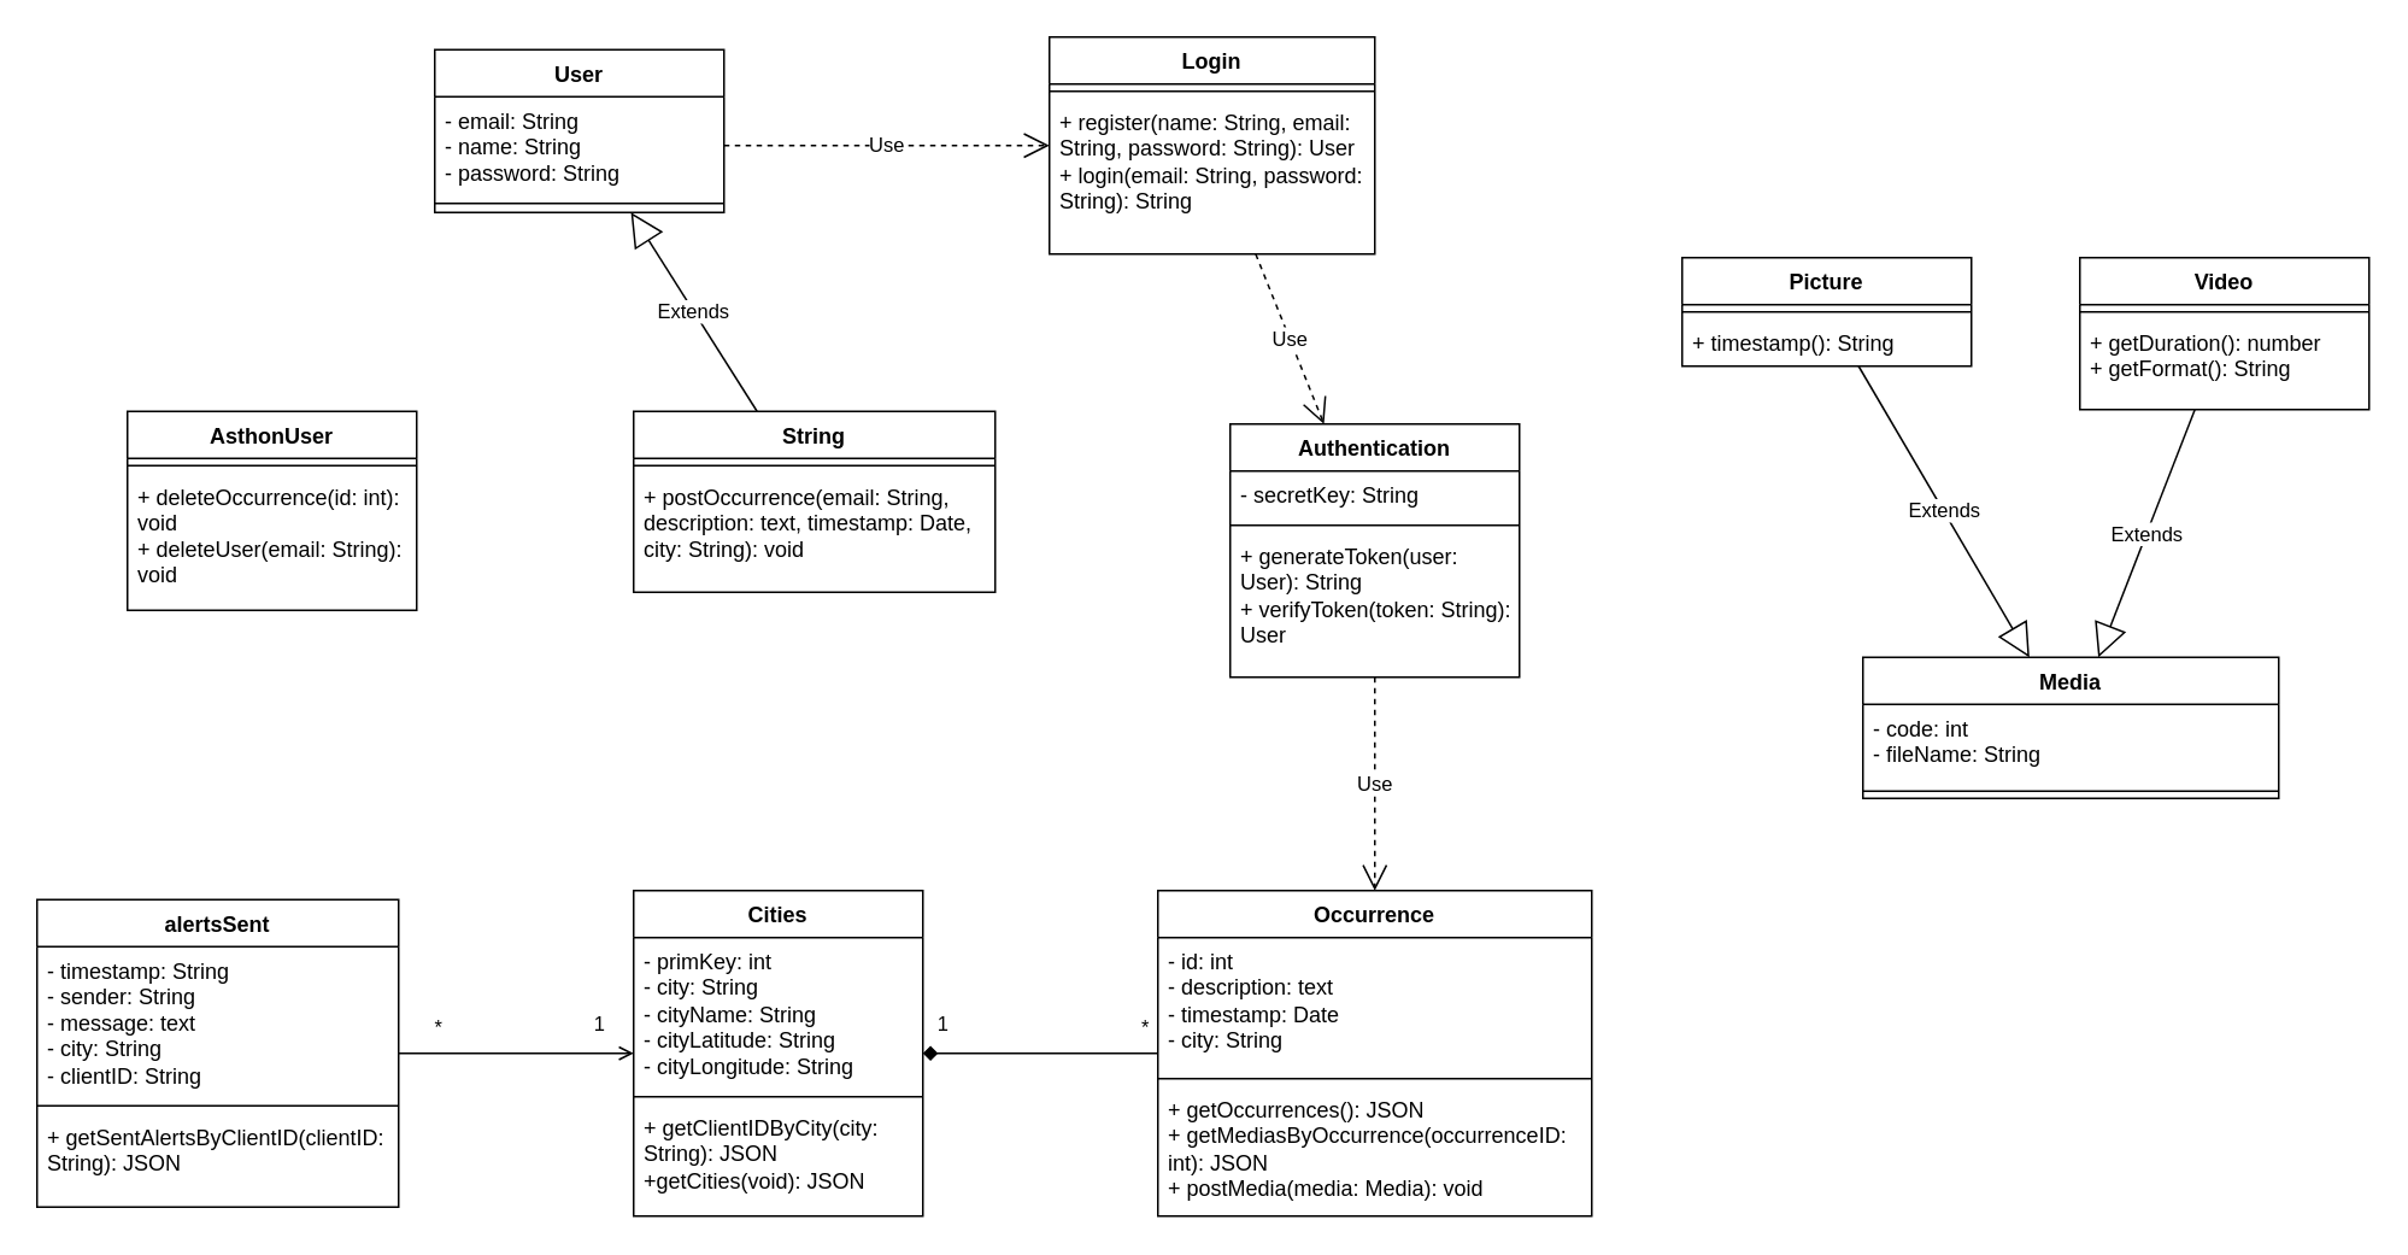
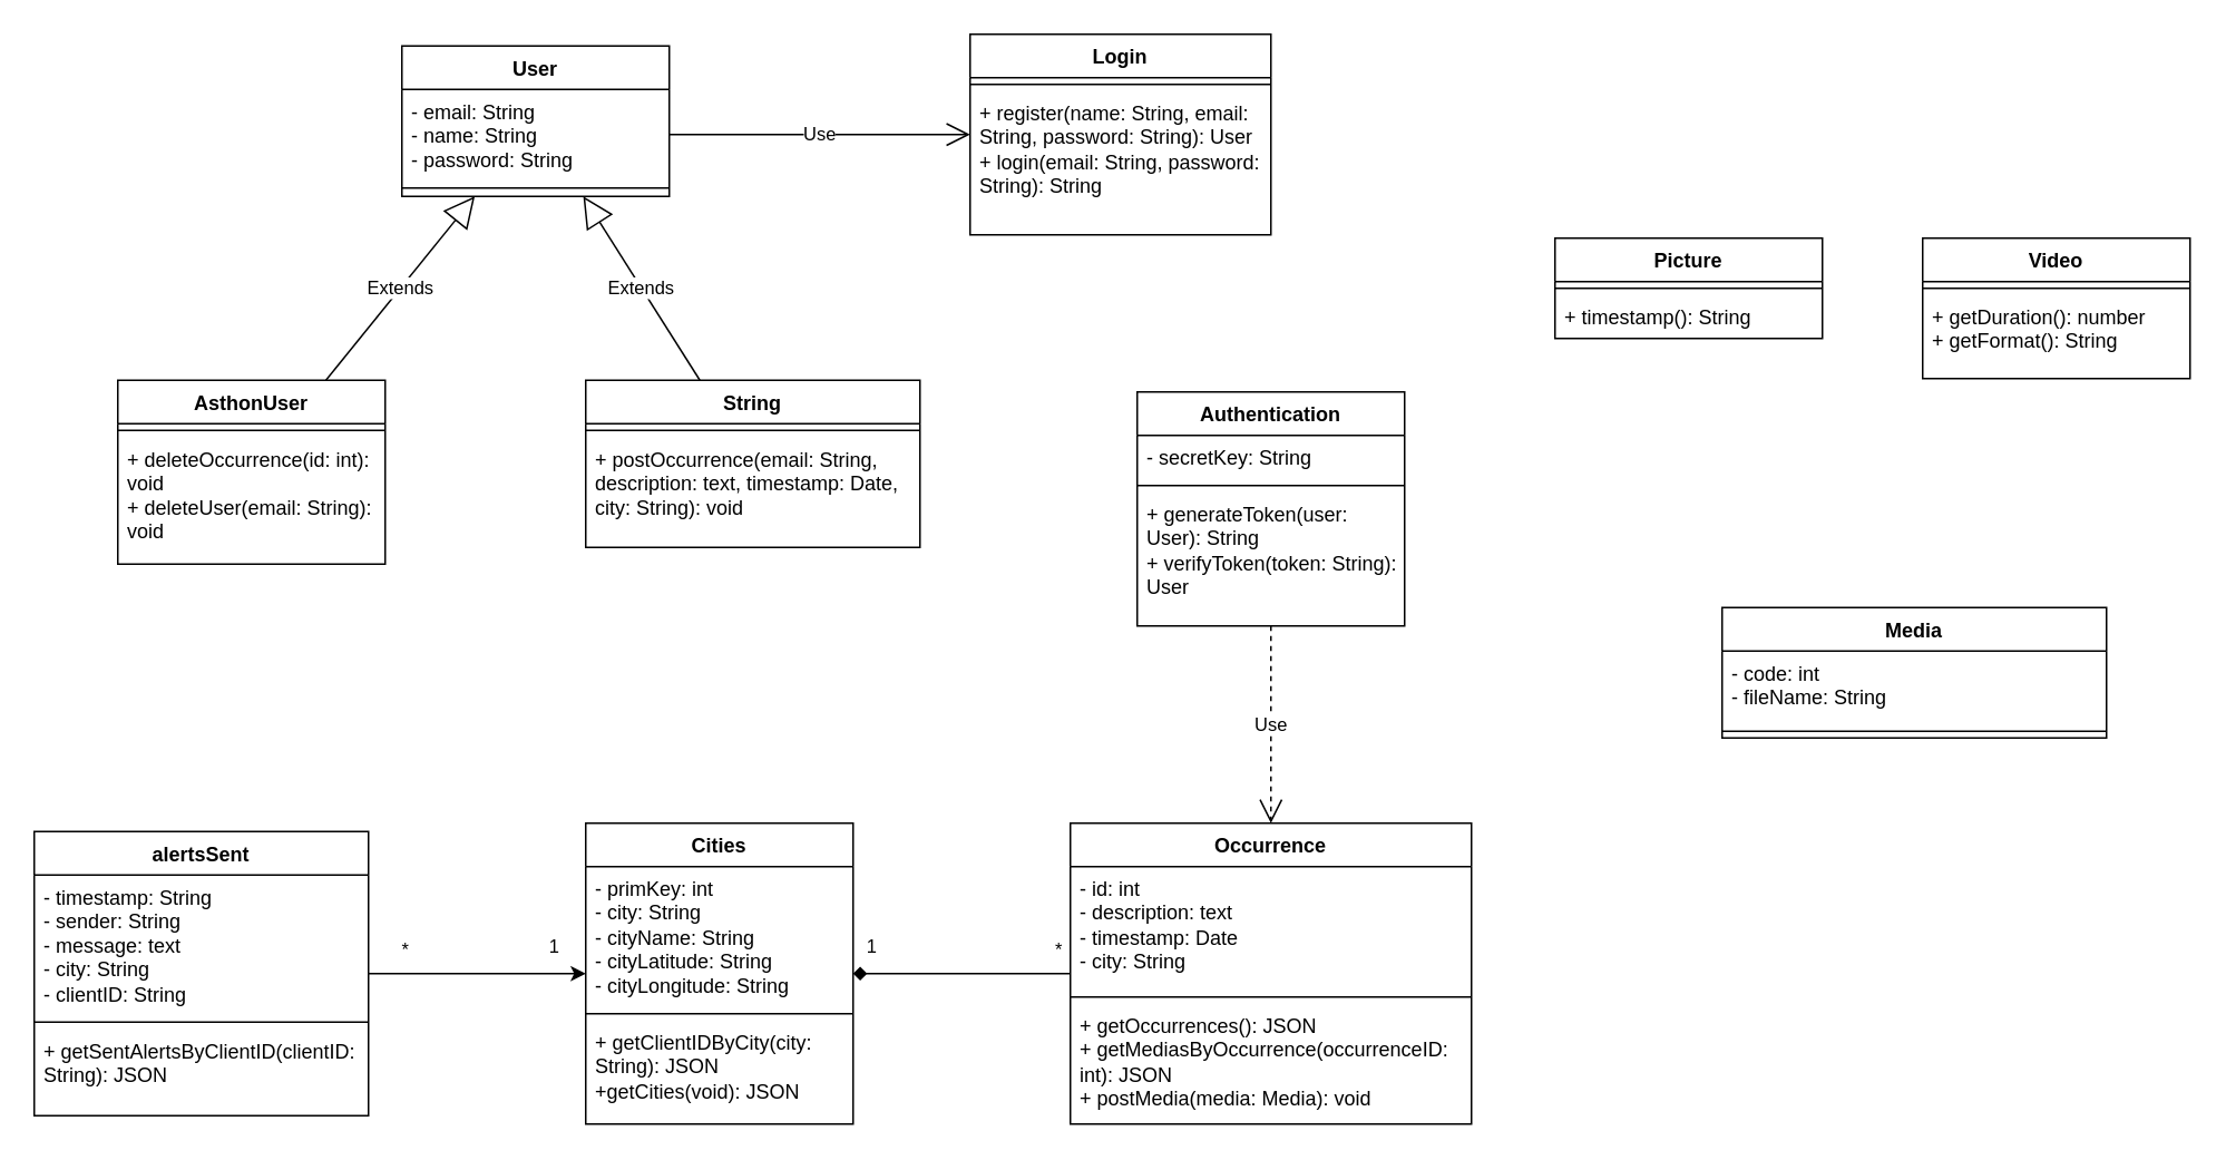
- <mxCell id="37" value="Use" style="endArrow=open;endSize=12;dashed=1;html=1;rounded=0;" edge="1" parent="1" source="24" target="34"><mxGeometry width="160" relative="1" as="geometry"><mxPoint x="610" y="287" as="sourcePoint" /><mxPoint x="770" y="287" as="targetPoint" /></mxGeometry></mxCell>
+ <mxCell id="37" value="Use" style="endArrow=open;endSize=12;dashed=0;html=1;rounded=0;" edge="1" parent="1" source="24" target="34"><mxGeometry width="160" relative="1" as="geometry"><mxPoint x="610" y="287" as="sourcePoint" /><mxPoint x="770" y="287" as="targetPoint" /></mxGeometry></mxCell>
+ <mxCell id="33" value="Extends" style="endArrow=block;endSize=16;endFill=0;html=1;rounded=0;" edge="1" parent="1" source="26" target="23"><mxGeometry width="160" relative="1" as="geometry"><mxPoint x="680" y="147" as="sourcePoint" /><mxPoint x="630" y="73" as="targetPoint" /></mxGeometry></mxCell>
- <mxCell id="42" value="Use" style="endArrow=open;endSize=12;dashed=1;html=1;rounded=0;" edge="1" parent="1" source="34" target="38"><mxGeometry width="160" relative="1" as="geometry"><mxPoint x="940" y="47" as="sourcePoint" /><mxPoint x="1050" y="54" as="targetPoint" /></mxGeometry></mxCell>
- <mxCell id="47" value="Extends" style="endArrow=block;endSize=16;endFill=0;html=1;rounded=0;" edge="1" parent="1" source="44" target="10"><mxGeometry width="160" relative="1" as="geometry"><mxPoint x="1090" y="177" as="sourcePoint" /><mxPoint x="1070" y="134" as="targetPoint" /></mxGeometry></mxCell>
- <mxCell id="51" value="Extends" style="endArrow=block;endSize=16;endFill=0;html=1;rounded=0;" edge="1" parent="1" source="48" target="10"><mxGeometry width="160" relative="1" as="geometry"><mxPoint x="1048" y="138" as="sourcePoint" /><mxPoint x="1130" y="267" as="targetPoint" /></mxGeometry></mxCell>
- <mxCell id="20" style="edgeStyle=orthogonalEdgeStyle;rounded=0;orthogonalLoop=1;jettySize=auto;html=1;endArrow=open;" edge="1" parent="1" source="6" target="2"><mxGeometry relative="1" as="geometry" /></mxCell>
+ <mxCell id="20" style="edgeStyle=orthogonalEdgeStyle;rounded=0;orthogonalLoop=1;jettySize=auto;html=1;" edge="1" parent="1" source="6" target="2"><mxGeometry relative="1" as="geometry" /></mxCell>
